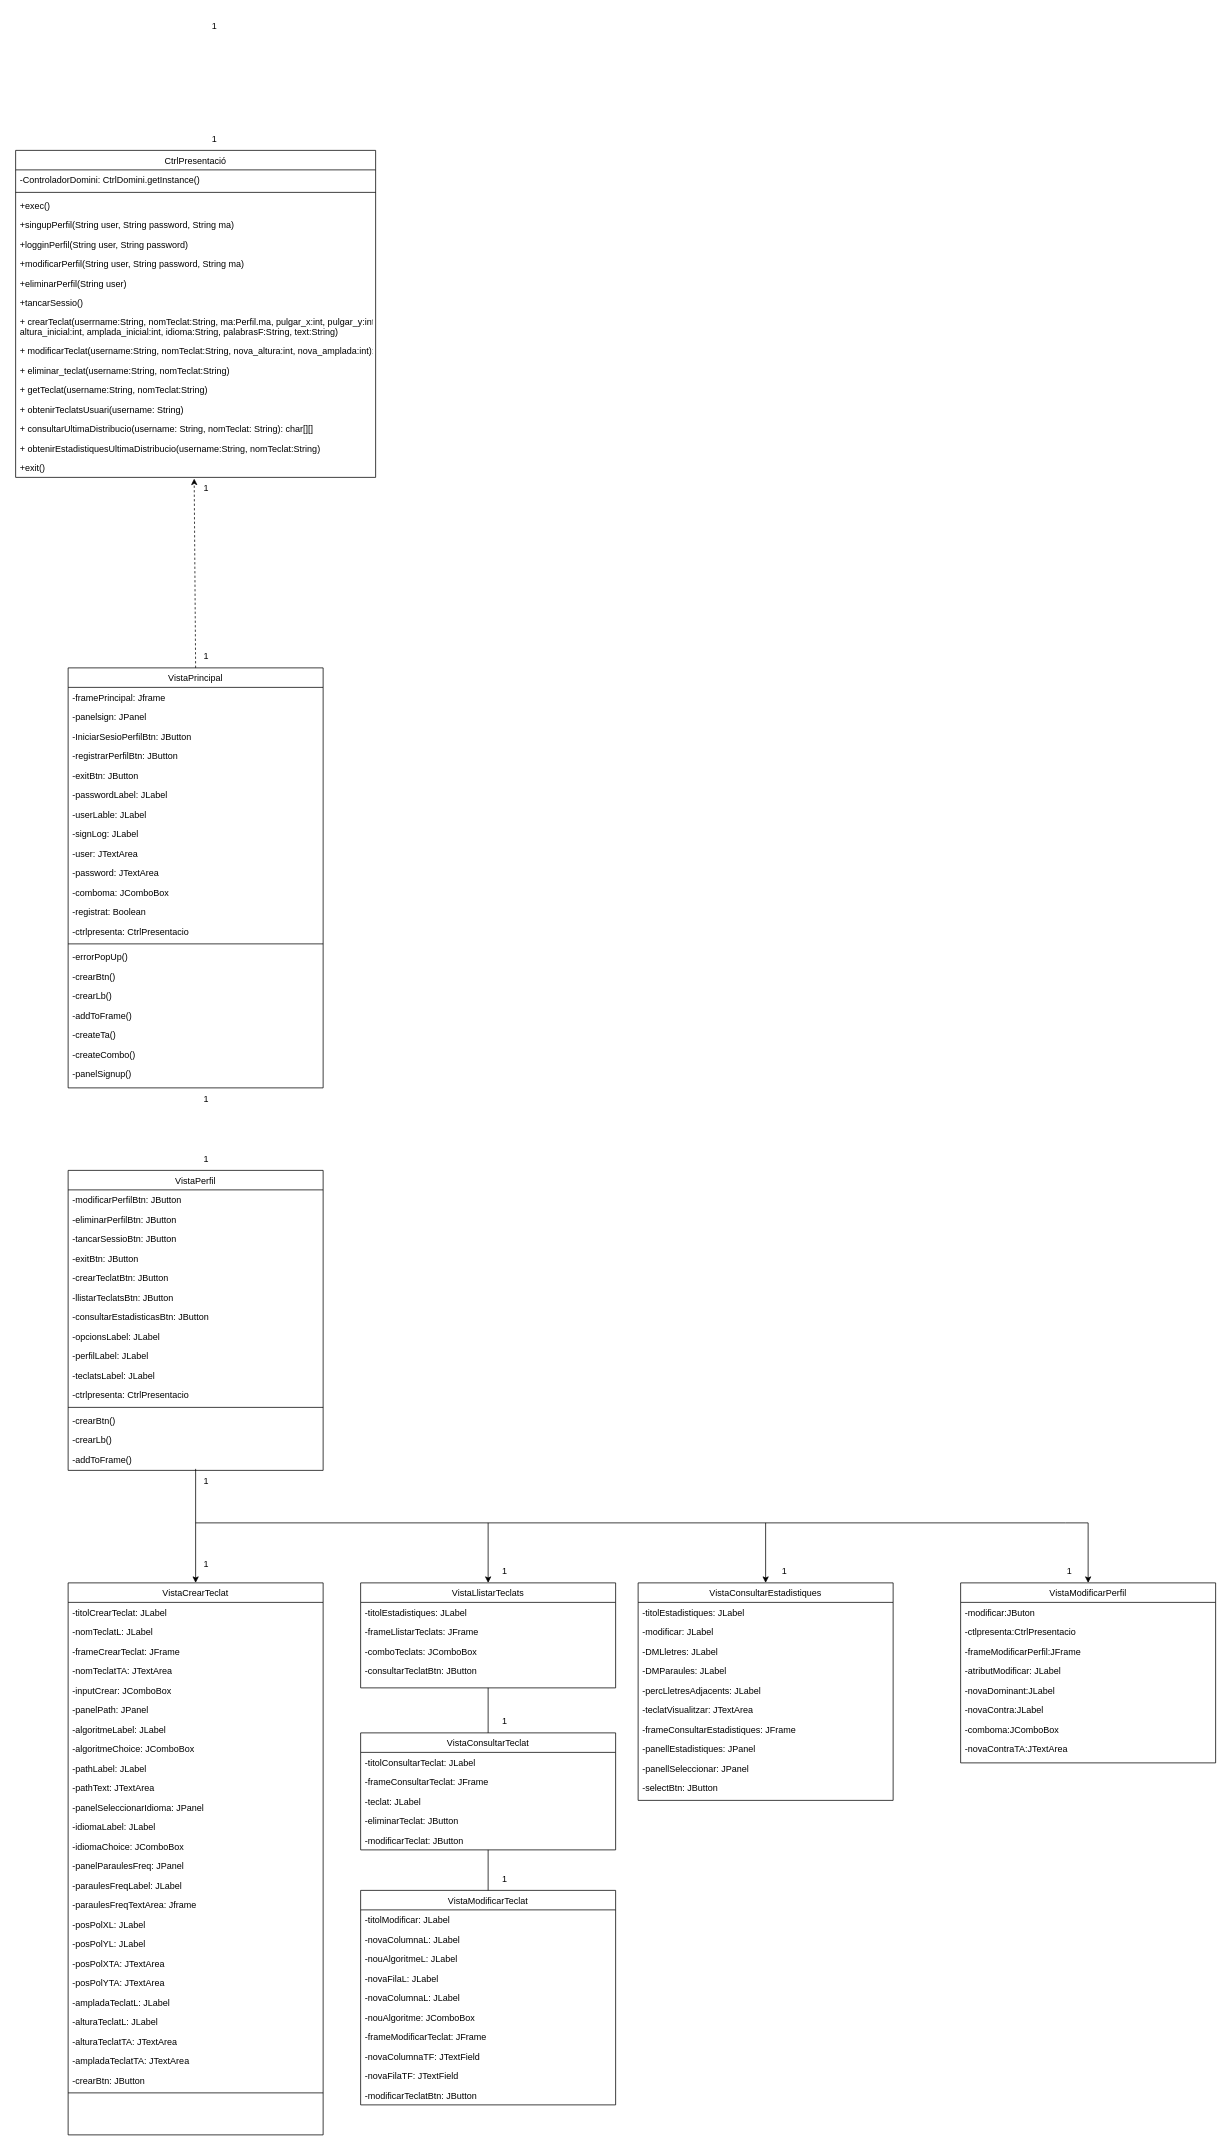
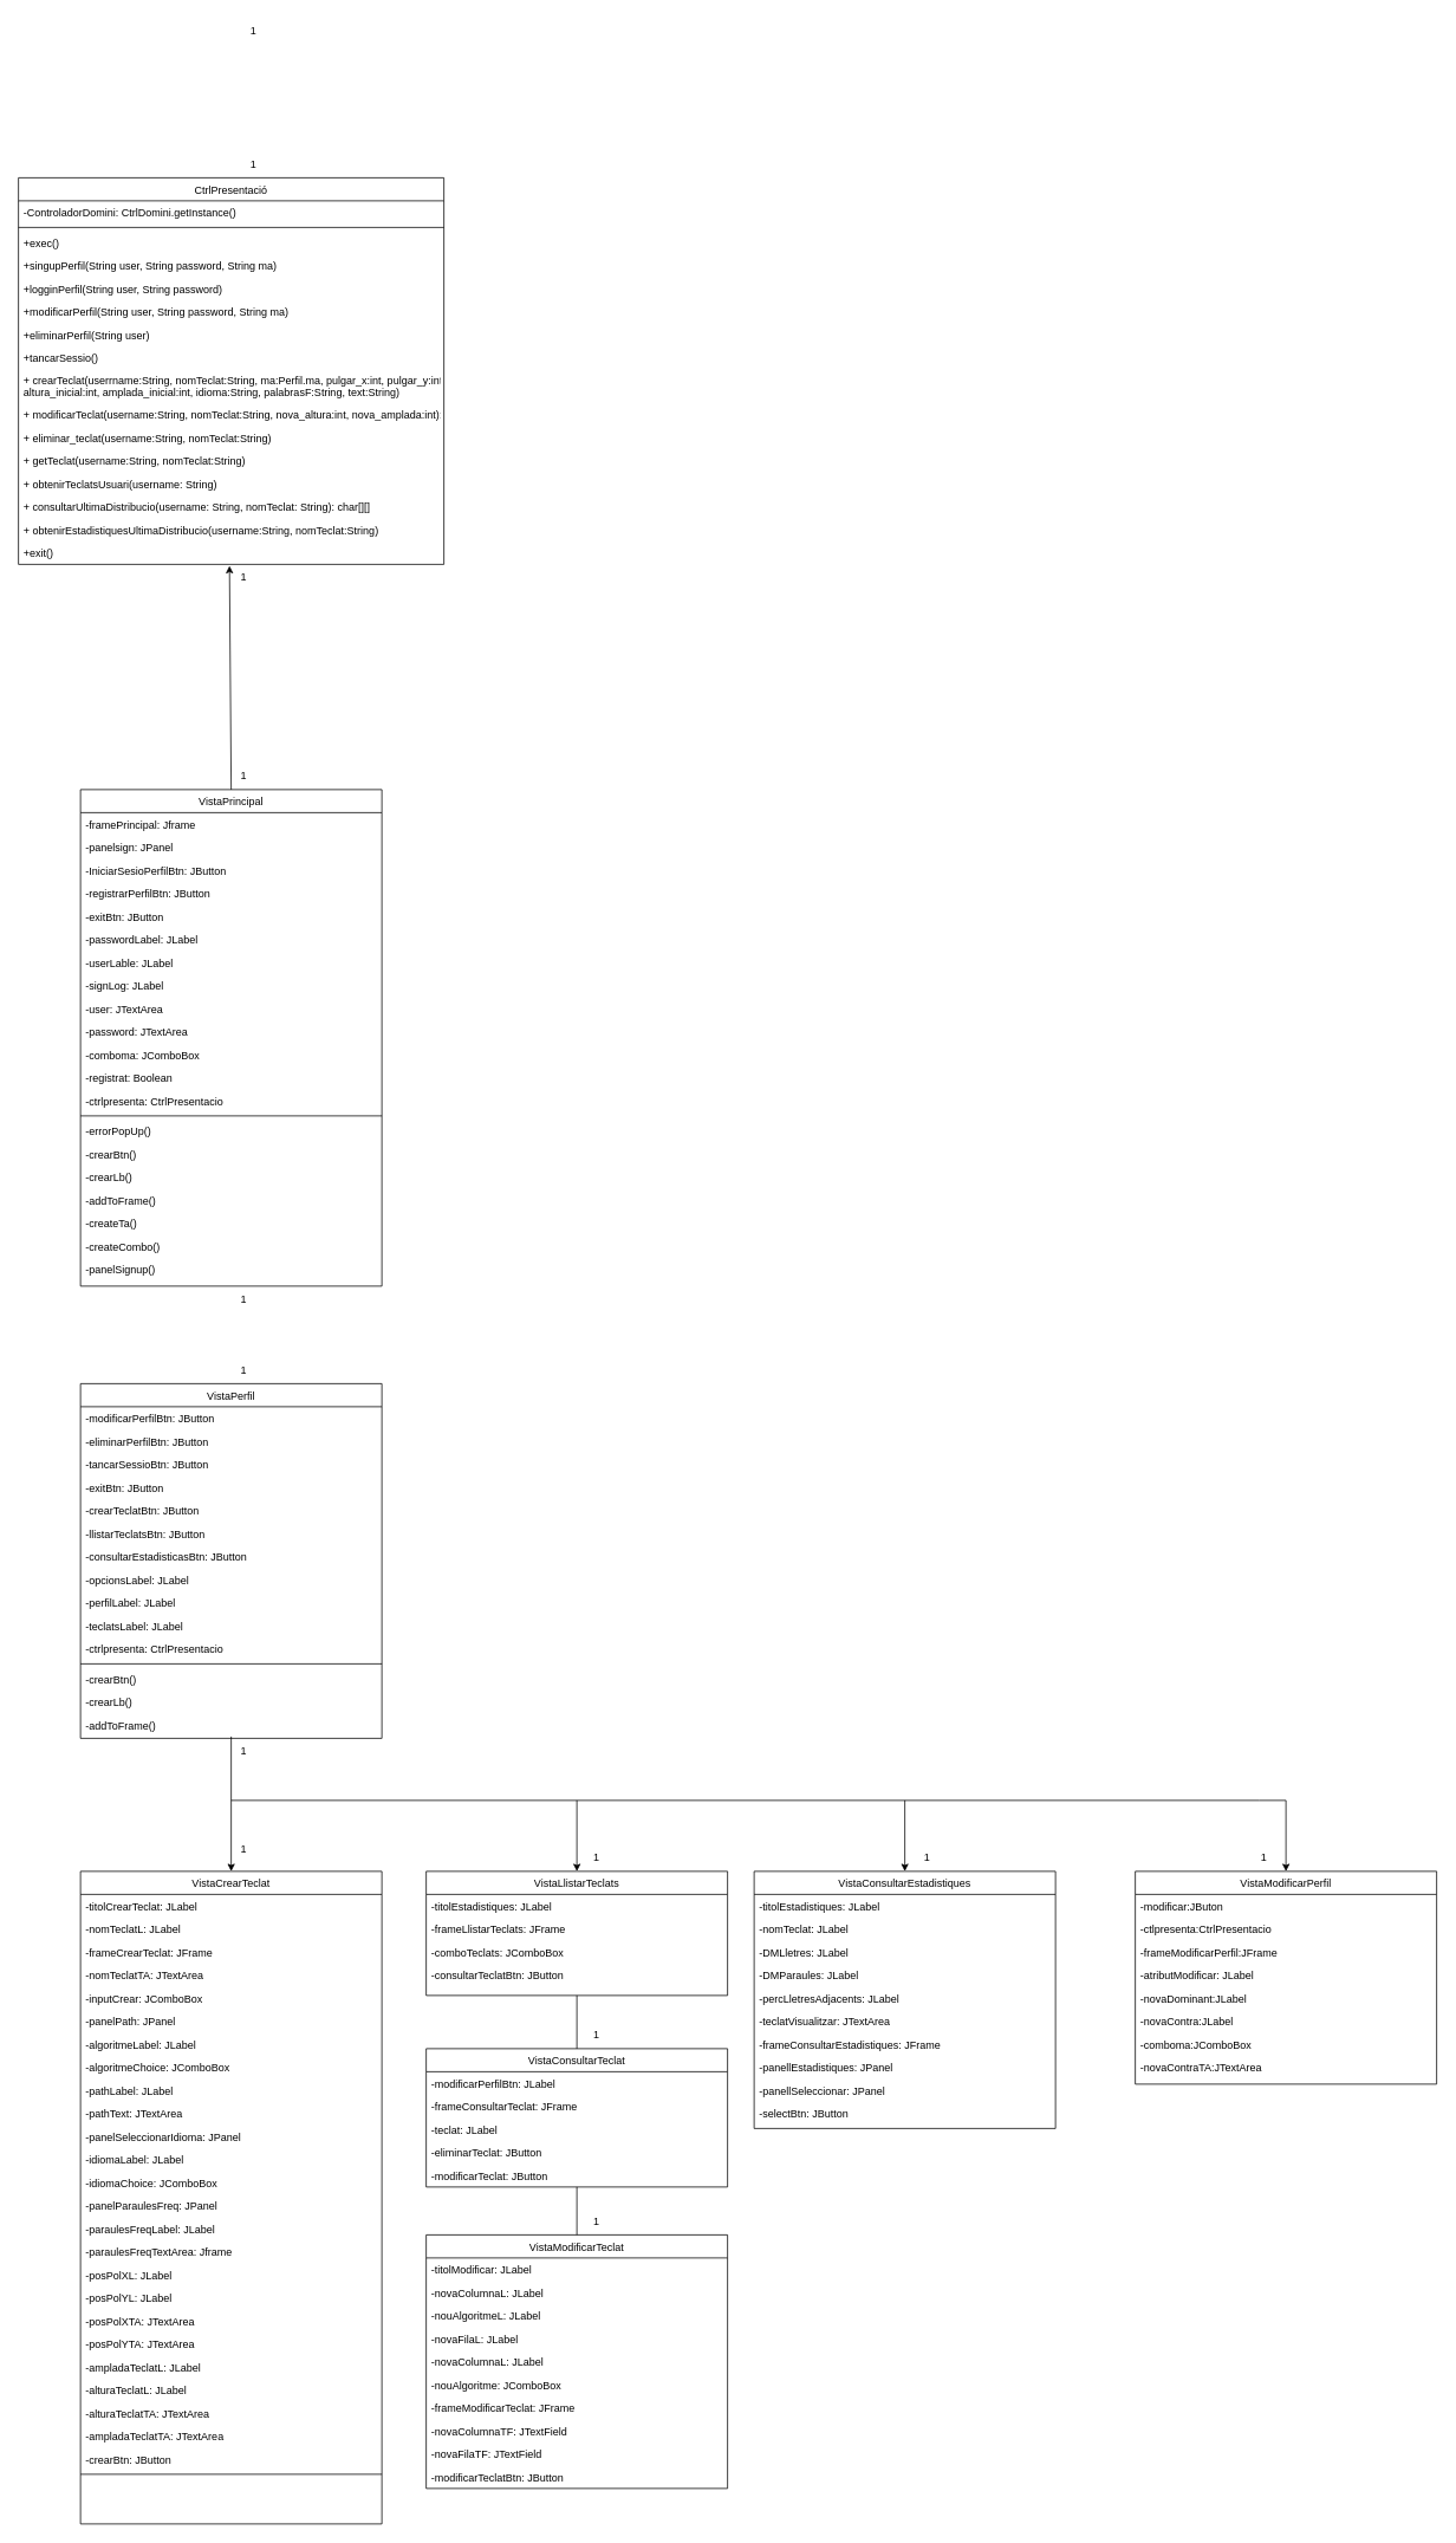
- <mxCell id="19" value="" style="endArrow=classic;html=1;rounded=0;exitX=0.5;exitY=0;exitDx=0;exitDy=0;entryX=0.496;entryY=1.062;entryDx=0;entryDy=0;entryPerimeter=0;dashed=1;" edge="1" parent="1" source="20" target="18"><mxGeometry width="50" height="50" relative="1" as="geometry"><mxPoint x="260" as="sourcePoint" y="1630" /><mxPoint x="260" y="620" as="targetPoint" /></mxGeometry></mxCell>
+ <mxCell id="19" value="" style="endArrow=classic;html=1;rounded=0;exitX=0.5;exitY=0;exitDx=0;exitDy=0;entryX=0.496;entryY=1.062;entryDx=0;entryDy=0;entryPerimeter=0;" edge="1" parent="1" source="20" target="18"><mxGeometry width="50" height="50" relative="1" as="geometry"><mxPoint x="260" as="sourcePoint" y="1630" /><mxPoint x="260" y="620" as="targetPoint" /></mxGeometry></mxCell>
- <mxCell id="95" value="-modificar: JLabel" style="text;align=left;verticalAlign=top;spacingLeft=4;spacingRight=4;overflow=hidden;rotatable=0;points=[[0,0.5],[1,0.5]];portConstraint=eastwest;" vertex="1" parent="93"><mxGeometry y="52" width="340" height="26" as="geometry" /></mxCell>
+ <mxCell id="95" value="-nomTeclat: JLabel" style="text;align=left;verticalAlign=top;spacingLeft=4;spacingRight=4;overflow=hidden;rotatable=0;points=[[0,0.5],[1,0.5]];portConstraint=eastwest;" vertex="1" parent="93"><mxGeometry y="52" width="340" height="26" as="geometry" /></mxCell>
- <mxCell id="116" value="-titolConsultarTeclat: JLabel" style="text;align=left;verticalAlign=top;spacingLeft=4;spacingRight=4;overflow=hidden;rotatable=0;points=[[0,0.5],[1,0.5]];portConstraint=eastwest;" vertex="1" parent="115"><mxGeometry y="26" width="340" height="26" as="geometry" /></mxCell>
+ <mxCell id="116" value="-modificarPerfilBtn: JLabel" style="text;align=left;verticalAlign=top;spacingLeft=4;spacingRight=4;overflow=hidden;rotatable=0;points=[[0,0.5],[1,0.5]];portConstraint=eastwest;" vertex="1" parent="115"><mxGeometry y="26" width="340" height="26" as="geometry" /></mxCell>
